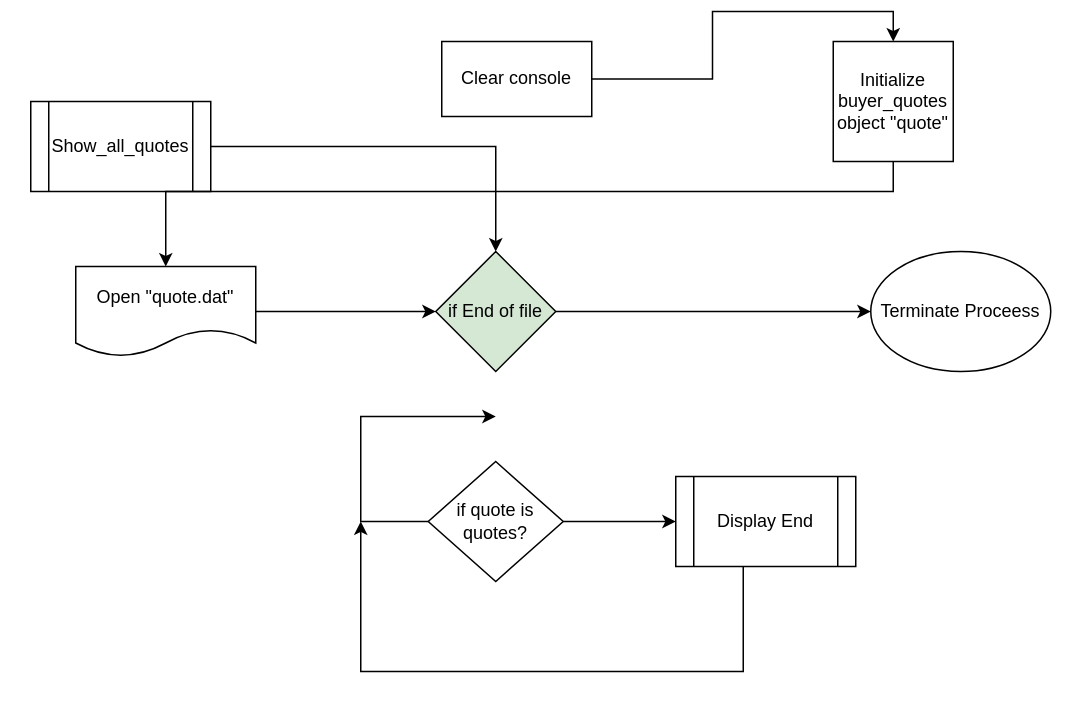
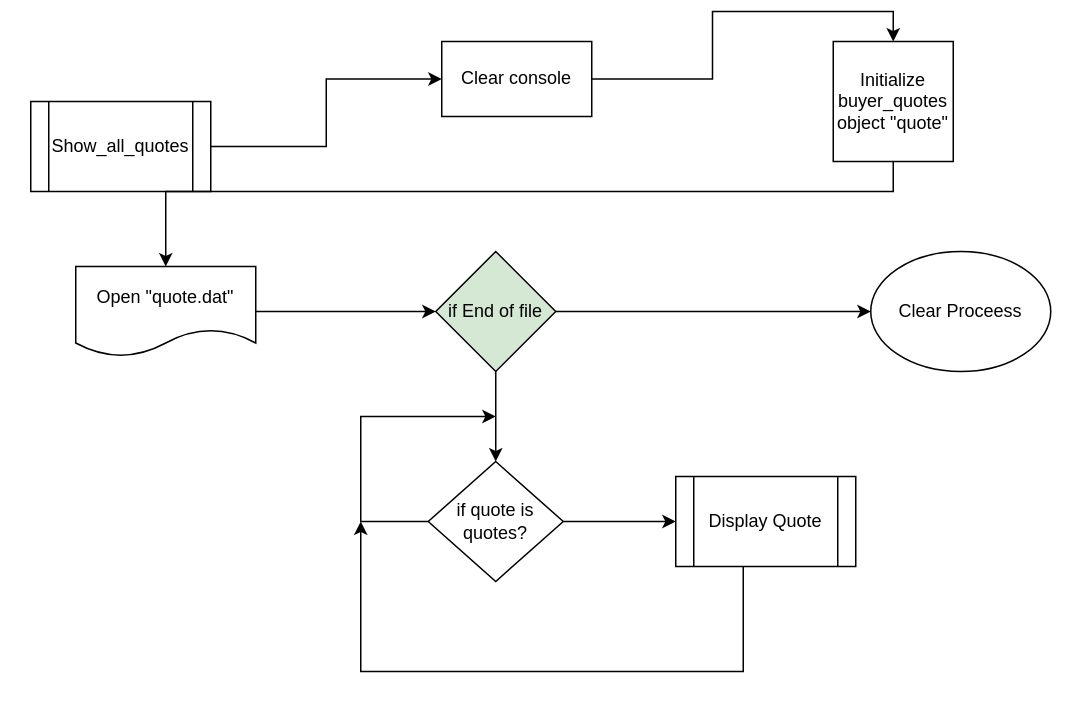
- <mxCell id="2" style="edgeStyle=orthogonalEdgeStyle;rounded=0;orthogonalLoop=1;jettySize=auto;html=1;" edge="1" parent="1" source="3" target="12"><mxGeometry relative="1" as="geometry" /></mxCell>
+ <mxCell id="2" style="edgeStyle=orthogonalEdgeStyle;rounded=0;orthogonalLoop=1;jettySize=auto;html=1;entryX=0;entryY=0.5;entryDx=0;entryDy=0;" edge="1" parent="1" source="3" target="5"><mxGeometry relative="1" as="geometry" /></mxCell>
- <mxCell id="18" value="Terminate Proceess" style="ellipse;whiteSpace=wrap;html=1;" vertex="1" parent="1"><mxGeometry x="580" y="160" width="120" height="80" as="geometry" /></mxCell>
+ <mxCell id="18" value="Clear Proceess" style="ellipse;whiteSpace=wrap;html=1;" vertex="1" parent="1"><mxGeometry x="580" y="160" width="120" height="80" as="geometry" /></mxCell>
+ <mxCell id="10" value="" style="edgeStyle=orthogonalEdgeStyle;rounded=0;orthogonalLoop=1;jettySize=auto;html=1;" edge="1" parent="1" source="12" target="15"><mxGeometry relative="1" as="geometry" /></mxCell>
- <mxCell id="17" value="Display End" style="shape=process;whiteSpace=wrap;html=1;backgroundOutline=1;strokeWidth=1;" vertex="1" parent="1"><mxGeometry x="450" y="310" width="120" height="60" as="geometry" /></mxCell>
+ <mxCell id="17" value="Display Quote" style="shape=process;whiteSpace=wrap;html=1;backgroundOutline=1;strokeWidth=1;" vertex="1" parent="1"><mxGeometry x="450" y="310" width="120" height="60" as="geometry" /></mxCell>
